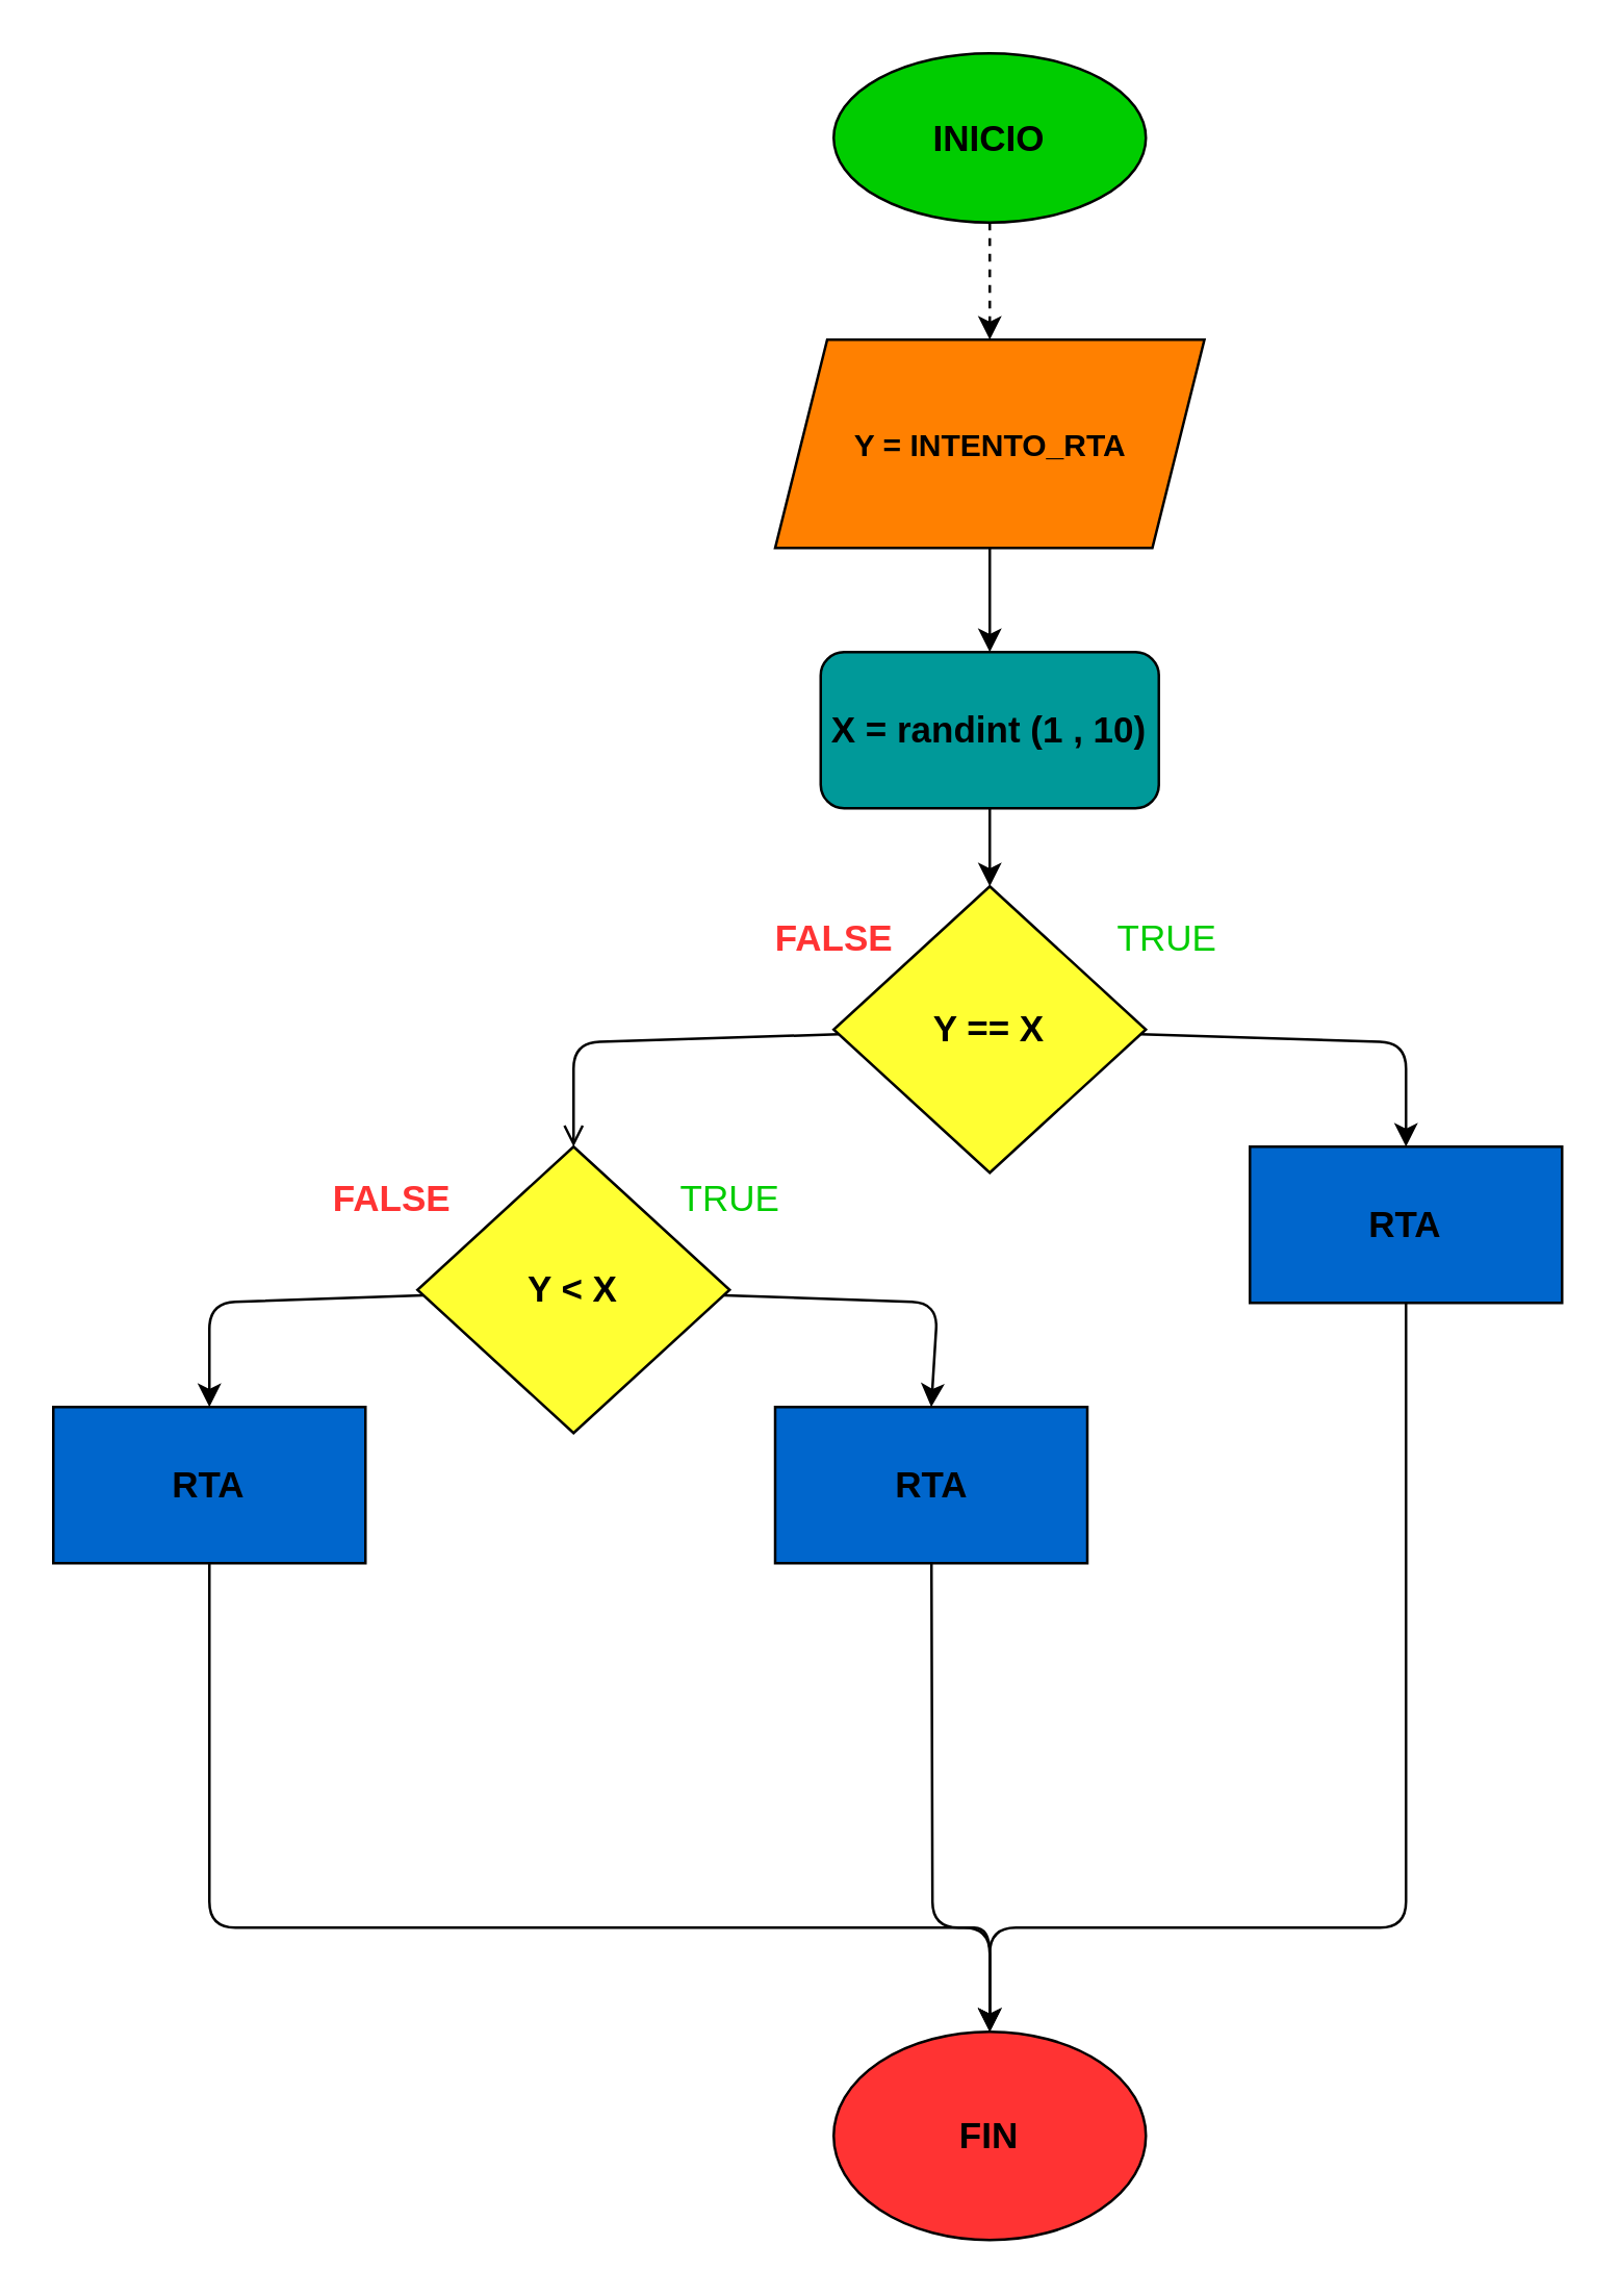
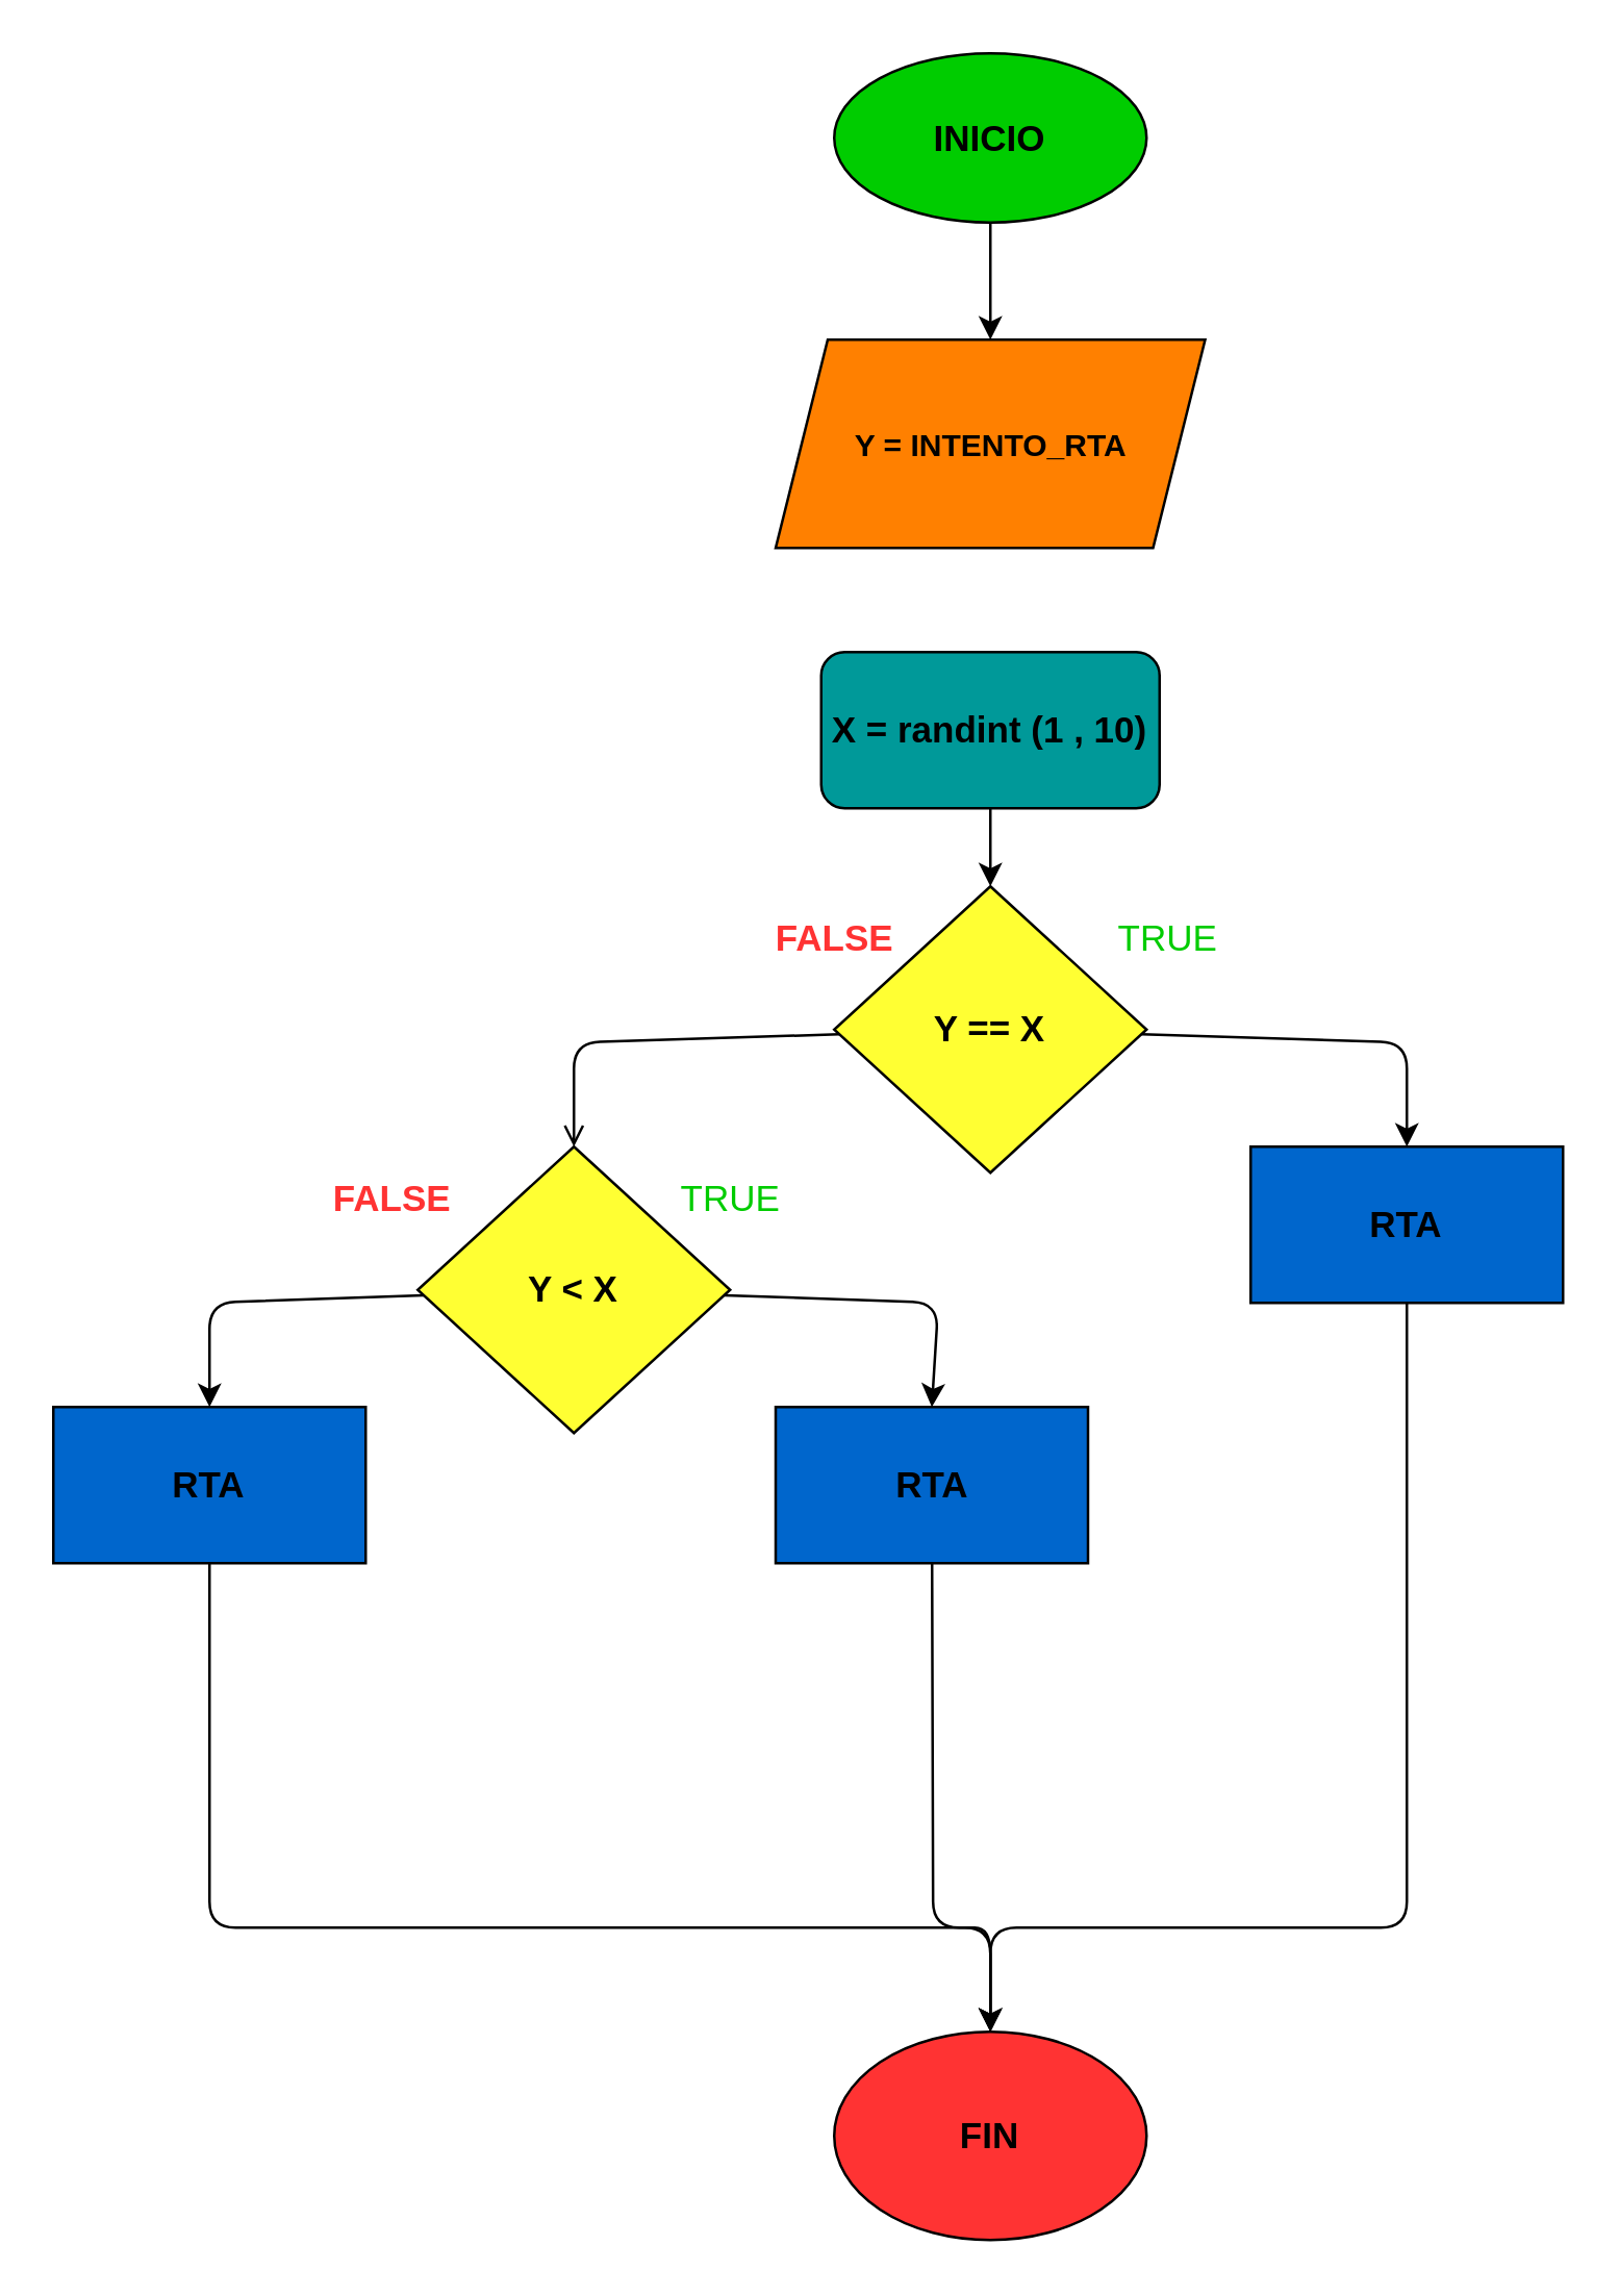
- <mxCell id="2" value="" style="edgeStyle=none;html=1;fontSize=14;fontColor=#000000;dashed=1;" edge="1" parent="1" source="3" target="5"><mxGeometry relative="1" as="geometry" /></mxCell>
+ <mxCell id="2" value="" style="edgeStyle=none;html=1;fontSize=14;fontColor=#000000;" edge="1" parent="1" source="3" target="5"><mxGeometry relative="1" as="geometry" /></mxCell>
- <mxCell id="4" value="" style="edgeStyle=none;html=1;fontSize=12;fontColor=#000000;" edge="1" parent="1" source="5" target="7"><mxGeometry relative="1" as="geometry" /></mxCell>
